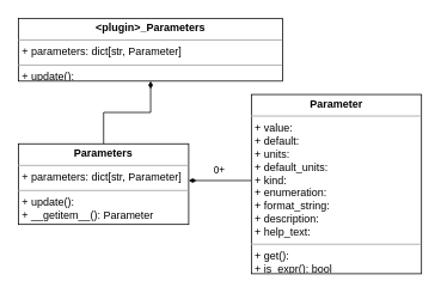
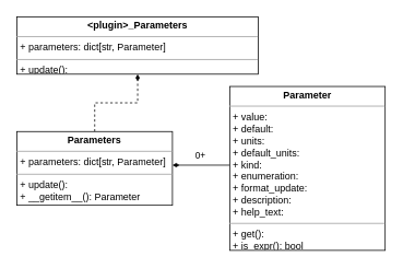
- <mxCell id="2" style="edgeStyle=orthogonalEdgeStyle;rounded=0;orthogonalLoop=1;jettySize=auto;html=1;entryX=0.5;entryY=1;entryDx=0;entryDy=0;endArrow=diamondThin;endFill=1;" edge="1" parent="1" source="3" target="4"><mxGeometry relative="1" as="geometry" /></mxCell>
+ <mxCell id="2" style="edgeStyle=orthogonalEdgeStyle;rounded=0;orthogonalLoop=1;jettySize=auto;html=1;entryX=0.5;entryY=1;entryDx=0;entryDy=0;endArrow=diamondThin;endFill=1;dashed=1;" edge="1" parent="1" source="3" target="4"><mxGeometry relative="1" as="geometry" /></mxCell>
- <mxCell id="6" value="&lt;p style=&quot;margin: 0px ; margin-top: 4px ; text-align: center&quot;&gt;&lt;b&gt;Parameter&lt;/b&gt;&lt;/p&gt;&lt;hr size=&quot;1&quot;&gt;&lt;p style=&quot;margin: 0px ; margin-left: 4px&quot;&gt;+ value:&lt;/p&gt;&lt;p style=&quot;margin: 0px ; margin-left: 4px&quot;&gt;+ default:&lt;/p&gt;&lt;p style=&quot;margin: 0px ; margin-left: 4px&quot;&gt;+ units:&lt;/p&gt;&lt;p style=&quot;margin: 0px ; margin-left: 4px&quot;&gt;+ default_units:&lt;/p&gt;&lt;p style=&quot;margin: 0px ; margin-left: 4px&quot;&gt;+ kind:&lt;/p&gt;&lt;p style=&quot;margin: 0px ; margin-left: 4px&quot;&gt;+ enumeration:&lt;/p&gt;&lt;p style=&quot;margin: 0px ; margin-left: 4px&quot;&gt;+ format_string:&lt;/p&gt;&lt;p style=&quot;margin: 0px ; margin-left: 4px&quot;&gt;+ description:&lt;/p&gt;&lt;p style=&quot;margin: 0px ; margin-left: 4px&quot;&gt;+ help_text:&lt;/p&gt;&lt;hr size=&quot;1&quot;&gt;&lt;p style=&quot;margin: 0px ; margin-left: 4px&quot;&gt;+ get():&amp;nbsp;&lt;/p&gt;&lt;p style=&quot;margin: 0px ; margin-left: 4px&quot;&gt;+ is_expr(): bool&lt;/p&gt;" style="verticalAlign=top;align=left;overflow=fill;fontSize=12;fontFamily=Helvetica;html=1;" vertex="1" parent="1"><mxGeometry x="280" y="105" width="190" height="200" as="geometry" /></mxCell>
+ <mxCell id="6" value="&lt;p style=&quot;margin: 0px ; margin-top: 4px ; text-align: center&quot;&gt;&lt;b&gt;Parameter&lt;/b&gt;&lt;/p&gt;&lt;hr size=&quot;1&quot;&gt;&lt;p style=&quot;margin: 0px ; margin-left: 4px&quot;&gt;+ value:&lt;/p&gt;&lt;p style=&quot;margin: 0px ; margin-left: 4px&quot;&gt;+ default:&lt;/p&gt;&lt;p style=&quot;margin: 0px ; margin-left: 4px&quot;&gt;+ units:&lt;/p&gt;&lt;p style=&quot;margin: 0px ; margin-left: 4px&quot;&gt;+ default_units:&lt;/p&gt;&lt;p style=&quot;margin: 0px ; margin-left: 4px&quot;&gt;+ kind:&lt;/p&gt;&lt;p style=&quot;margin: 0px ; margin-left: 4px&quot;&gt;+ enumeration:&lt;/p&gt;&lt;p style=&quot;margin: 0px ; margin-left: 4px&quot;&gt;+ format_update:&lt;/p&gt;&lt;p style=&quot;margin: 0px ; margin-left: 4px&quot;&gt;+ description:&lt;/p&gt;&lt;p style=&quot;margin: 0px ; margin-left: 4px&quot;&gt;+ help_text:&lt;/p&gt;&lt;hr size=&quot;1&quot;&gt;&lt;p style=&quot;margin: 0px ; margin-left: 4px&quot;&gt;+ get():&amp;nbsp;&lt;/p&gt;&lt;p style=&quot;margin: 0px ; margin-left: 4px&quot;&gt;+ is_expr(): bool&lt;/p&gt;" style="verticalAlign=top;align=left;overflow=fill;fontSize=12;fontFamily=Helvetica;html=1;" vertex="1" parent="1"><mxGeometry x="280" y="105" width="190" height="200" as="geometry" /></mxCell>
